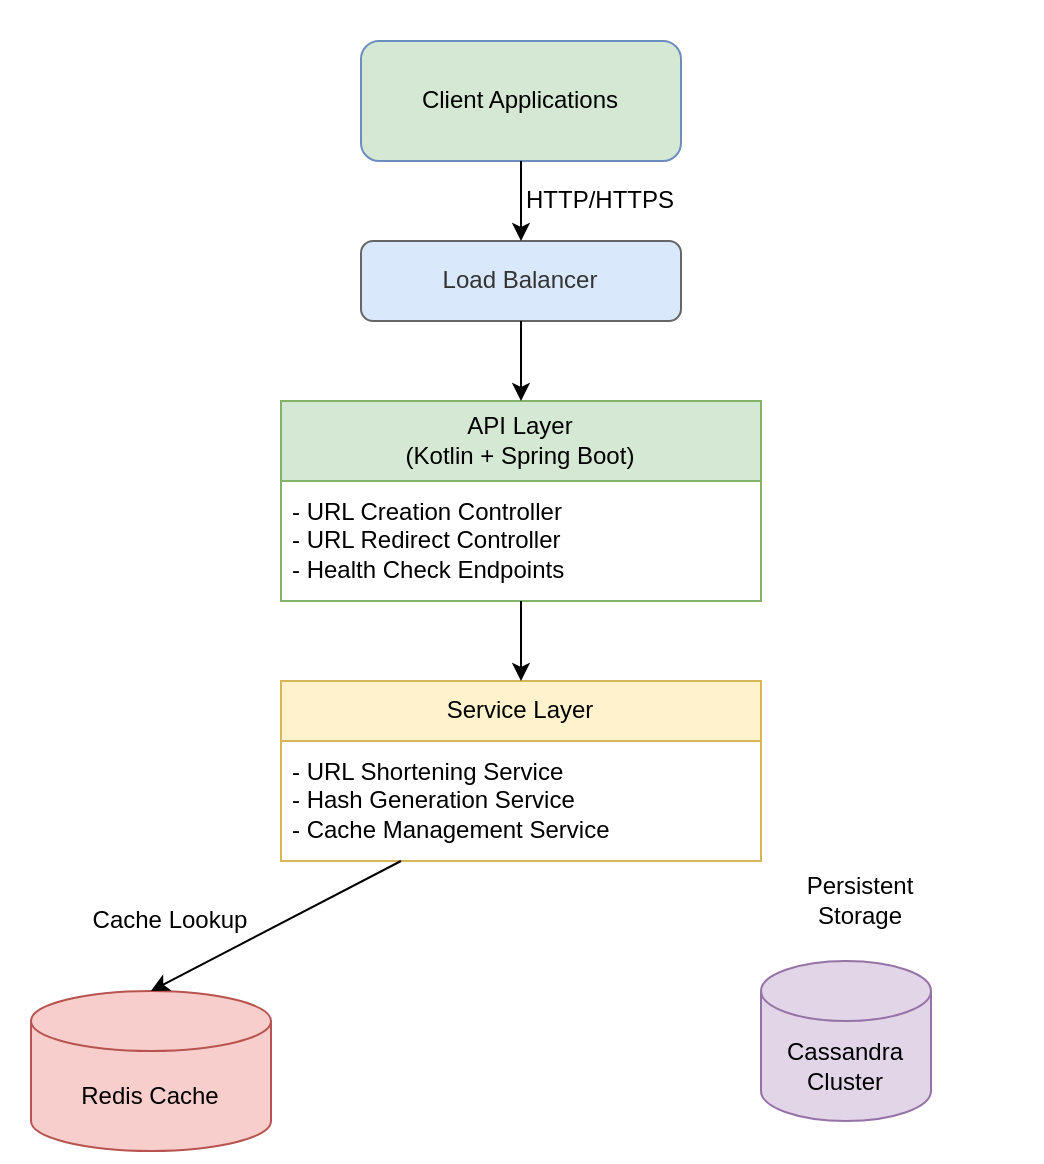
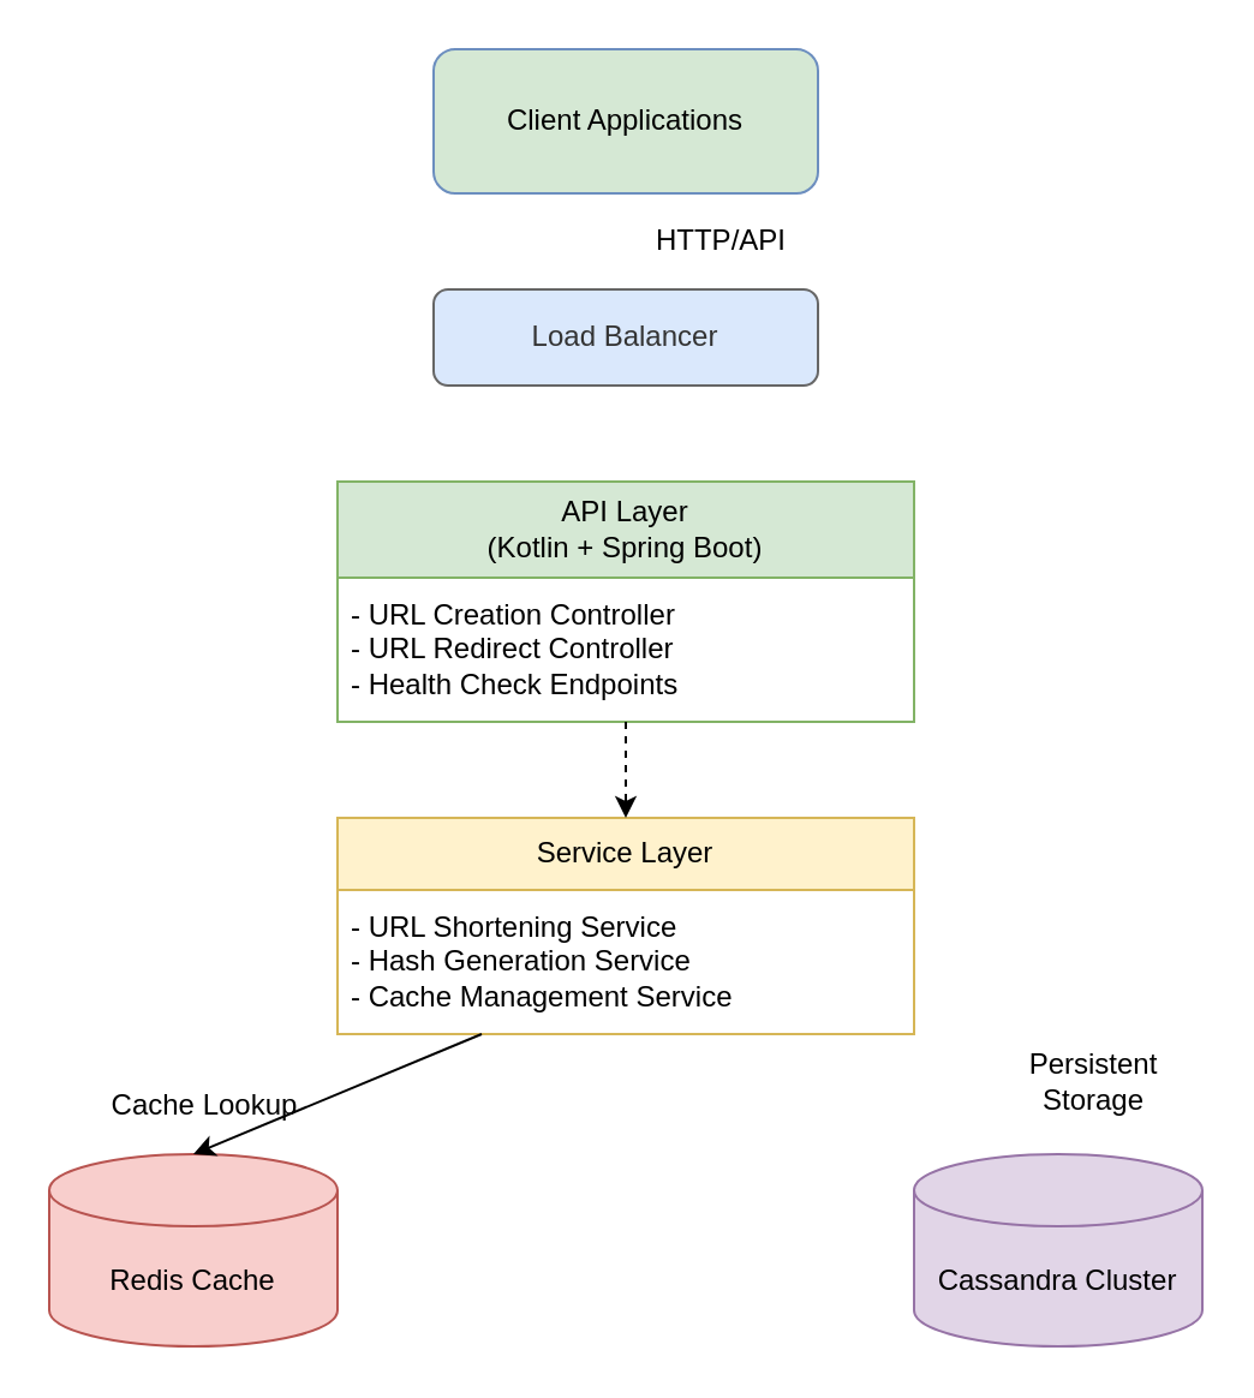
- <mxCell id="10" value="" style="endArrow=classic;html=1;rounded=0;exitX=0.5;exitY=1;exitDx=0;exitDy=0;entryX=0.5;entryY=0;entryDx=0;entryDy=0;" edge="1" parent="1" source="2" target="3"><mxGeometry width="50" height="50" relative="1" as="geometry" /></mxCell>
- <mxCell id="14" value="HTTP/HTTPS" style="text;html=1;strokeColor=none;fillColor=none;align=center;verticalAlign=middle;whiteSpace=wrap;rounded=0;" vertex="1" parent="1"><mxGeometry x="260" y="90" width="80" height="20" as="geometry" /></mxCell>
+ <mxCell id="14" value="HTTP/API" style="text;html=1;strokeColor=none;fillColor=none;align=center;verticalAlign=middle;whiteSpace=wrap;rounded=0;" vertex="1" parent="1"><mxGeometry x="260" y="90" width="80" height="20" as="geometry" /></mxCell>
- <mxCell id="11" value="" style="endArrow=classic;html=1;rounded=0;exitX=0.5;exitY=1;exitDx=0;exitDy=0;entryX=0.5;entryY=0;entryDx=0;entryDy=0;" edge="1" parent="1" source="3" target="4"><mxGeometry width="50" height="50" relative="1" as="geometry" /></mxCell>
- <mxCell id="12" value="" style="endArrow=classic;html=1;rounded=0;exitX=0.5;exitY=1;exitDx=0;exitDy=0;entryX=0.5;entryY=0;entryDx=0;entryDy=0;" edge="1" parent="1" source="4" target="6"><mxGeometry width="50" height="50" relative="1" as="geometry" /></mxCell>
+ <mxCell id="12" value="" style="endArrow=classic;html=1;rounded=0;exitX=0.5;exitY=1;exitDx=0;exitDy=0;entryX=0.5;entryY=0;entryDx=0;entryDy=0;dashed=1;" edge="1" parent="1" source="4" target="6"><mxGeometry width="50" height="50" relative="1" as="geometry" /></mxCell>
- <mxCell id="16" value="Persistent Storage" style="text;html=1;strokeColor=none;fillColor=none;align=center;verticalAlign=middle;whiteSpace=wrap;rounded=0;" vertex="1" parent="1"><mxGeometry x="380" y="440" width="100" height="20" as="geometry" /></mxCell>
+ <mxCell id="16" value="Persistent Storage" style="text;html=1;strokeColor=none;fillColor=none;align=center;verticalAlign=middle;whiteSpace=wrap;rounded=0;" vertex="1" parent="1"><mxGeometry x="405" y="440" width="100" height="20" as="geometry" /></mxCell>
- <mxCell id="9" value="Cassandra Cluster" style="shape=cylinder3;whiteSpace=wrap;html=1;boundedLbl=1;backgroundOutline=1;size=15;fillColor=#e1d5e7;strokeColor=#9673a6;" vertex="1" parent="1"><mxGeometry x="380" y="480" width="85" height="80" as="geometry" /></mxCell>
+ <mxCell id="9" value="Cassandra Cluster" style="shape=cylinder3;whiteSpace=wrap;html=1;boundedLbl=1;backgroundOutline=1;size=15;fillColor=#e1d5e7;strokeColor=#9673a6;" vertex="1" parent="1"><mxGeometry x="380" y="480" width="120" height="80" as="geometry" /></mxCell>
- <mxCell id="8" value="Redis Cache" style="shape=cylinder3;whiteSpace=wrap;html=1;boundedLbl=1;backgroundOutline=1;size=15;fillColor=#f8cecc;strokeColor=#b85450;" vertex="1" parent="1"><mxGeometry x="15" y="495" width="120" height="80" as="geometry" /></mxCell>
+ <mxCell id="8" value="Redis Cache" style="shape=cylinder3;whiteSpace=wrap;html=1;boundedLbl=1;backgroundOutline=1;size=15;fillColor=#f8cecc;strokeColor=#b85450;" vertex="1" parent="1"><mxGeometry x="20" y="480" width="120" height="80" as="geometry" /></mxCell>
